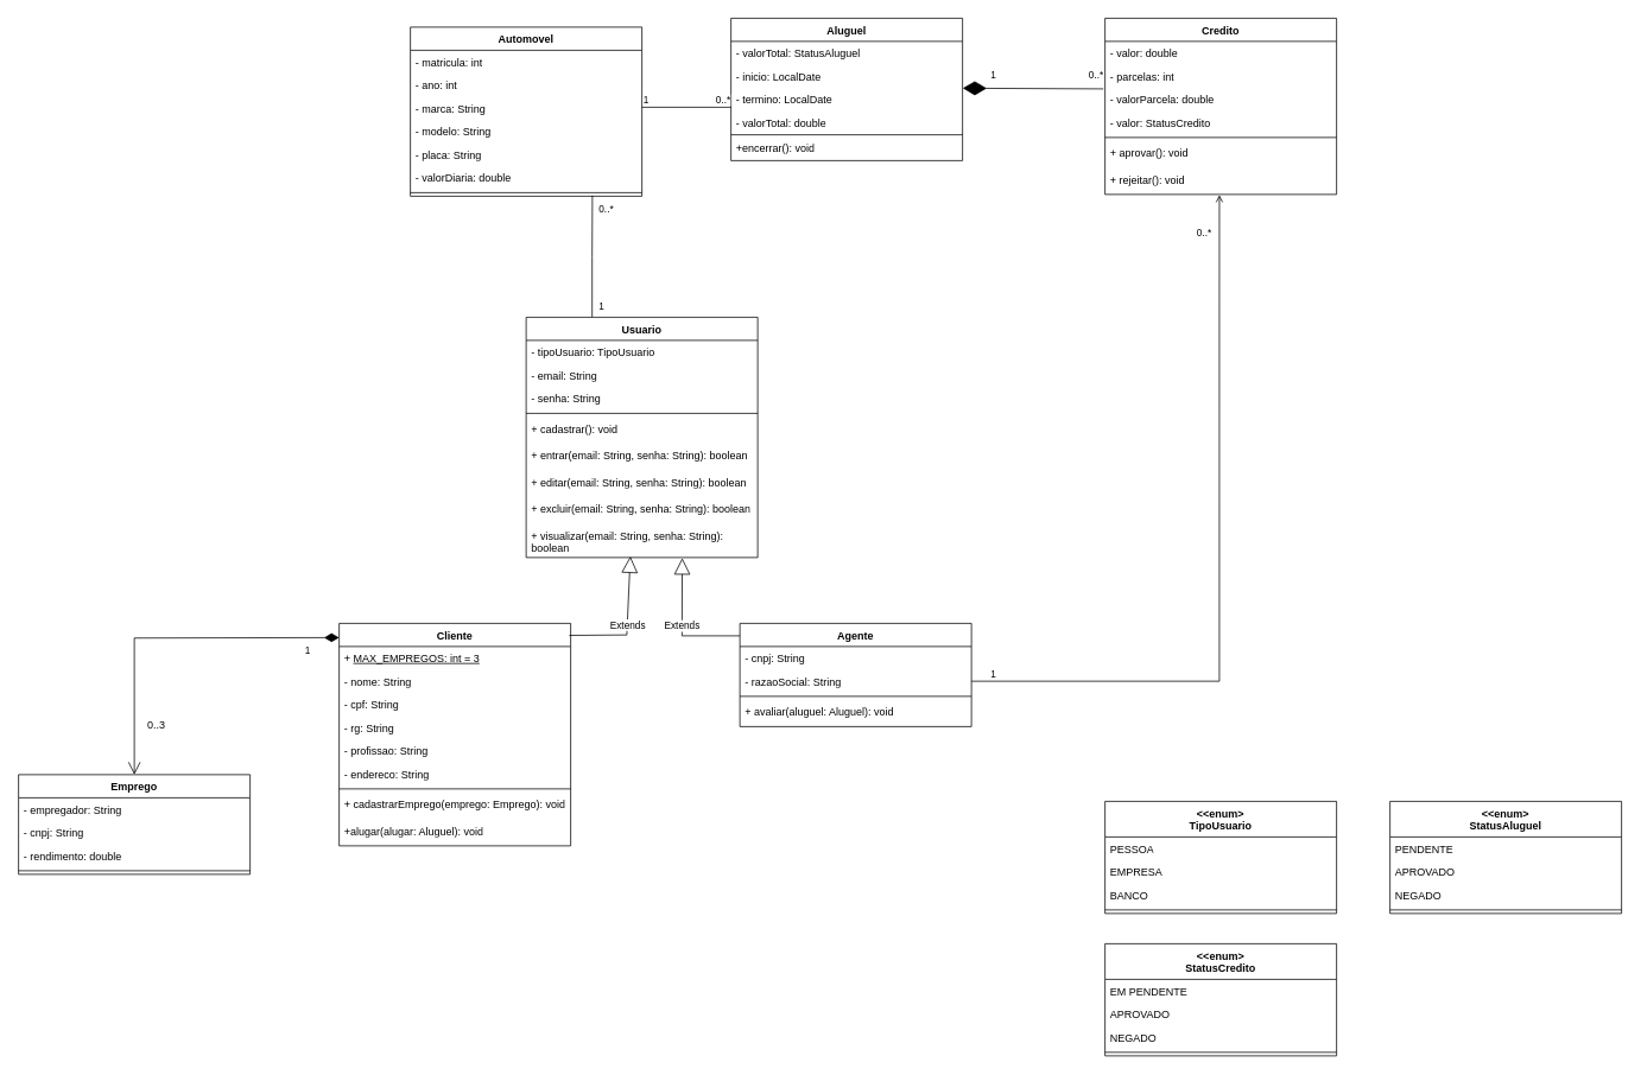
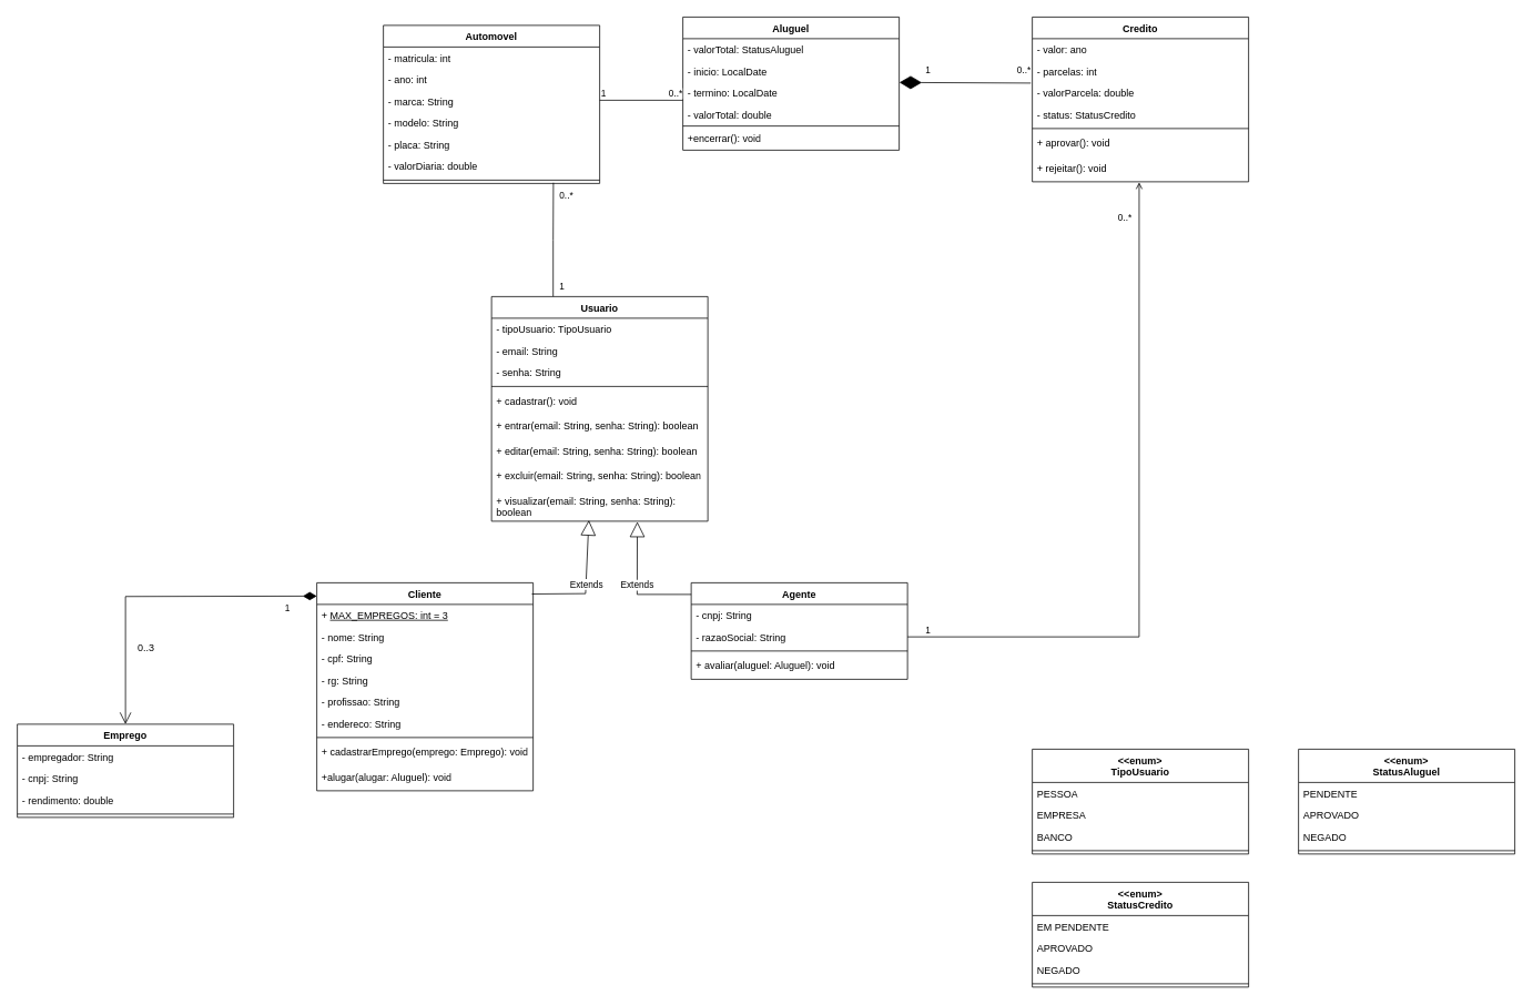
- <mxCell id="66" value="- valor: double" style="text;strokeColor=none;fillColor=none;align=left;verticalAlign=top;spacingLeft=4;spacingRight=4;overflow=hidden;rotatable=0;points=[[0,0.5],[1,0.5]];portConstraint=eastwest;whiteSpace=wrap;html=1;" parent="65" vertex="1"><mxGeometry y="26" width="260" height="26" as="geometry" /></mxCell>
+ <mxCell id="66" value="- valor: ano" style="text;strokeColor=none;fillColor=none;align=left;verticalAlign=top;spacingLeft=4;spacingRight=4;overflow=hidden;rotatable=0;points=[[0,0.5],[1,0.5]];portConstraint=eastwest;whiteSpace=wrap;html=1;" parent="65" vertex="1"><mxGeometry y="26" width="260" height="26" as="geometry" /></mxCell>
- <mxCell id="69" value="- valor: StatusCredito" style="text;strokeColor=none;fillColor=none;align=left;verticalAlign=top;spacingLeft=4;spacingRight=4;overflow=hidden;rotatable=0;points=[[0,0.5],[1,0.5]];portConstraint=eastwest;whiteSpace=wrap;html=1;" parent="65" vertex="1"><mxGeometry y="104" width="260" height="26" as="geometry" /></mxCell>
+ <mxCell id="69" value="- status: StatusCredito" style="text;strokeColor=none;fillColor=none;align=left;verticalAlign=top;spacingLeft=4;spacingRight=4;overflow=hidden;rotatable=0;points=[[0,0.5],[1,0.5]];portConstraint=eastwest;whiteSpace=wrap;html=1;" parent="65" vertex="1"><mxGeometry y="104" width="260" height="26" as="geometry" /></mxCell>
- <mxCell id="34" value="0..3" style="text;html=1;align=center;verticalAlign=middle;whiteSpace=wrap;rounded=0;" parent="1" vertex="1"><mxGeometry x="160" y="802" width="30" height="23" as="geometry" /></mxCell>
+ <mxCell id="34" value="0..3" style="text;html=1;align=center;verticalAlign=middle;whiteSpace=wrap;rounded=0;" parent="1" vertex="1"><mxGeometry x="160" y="767" width="30" height="23" as="geometry" /></mxCell>
